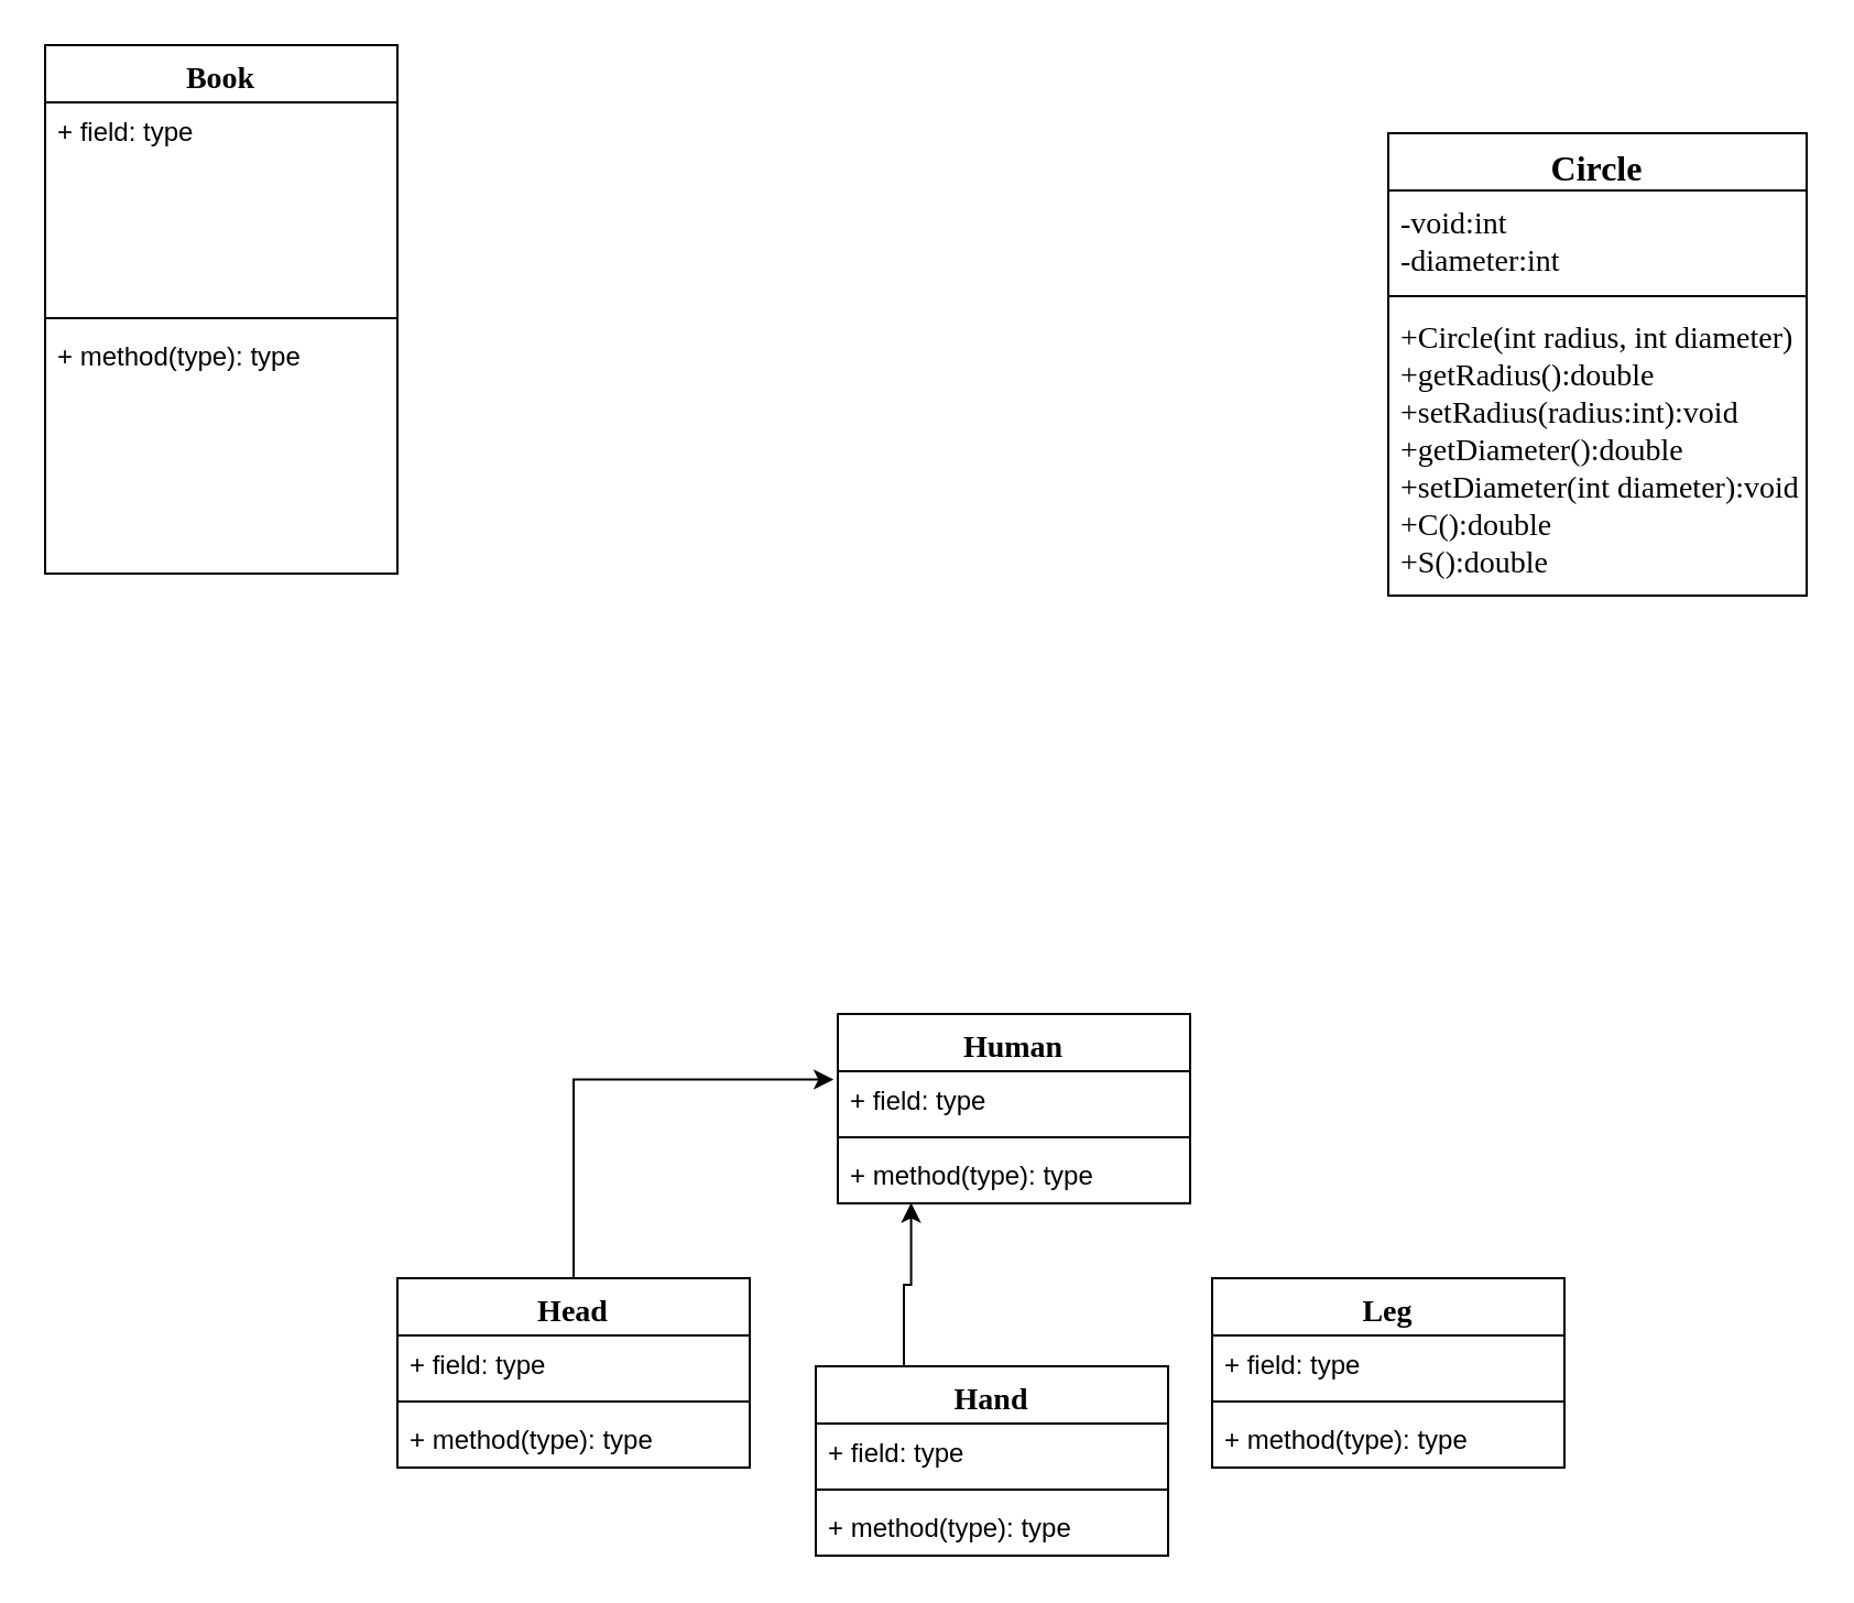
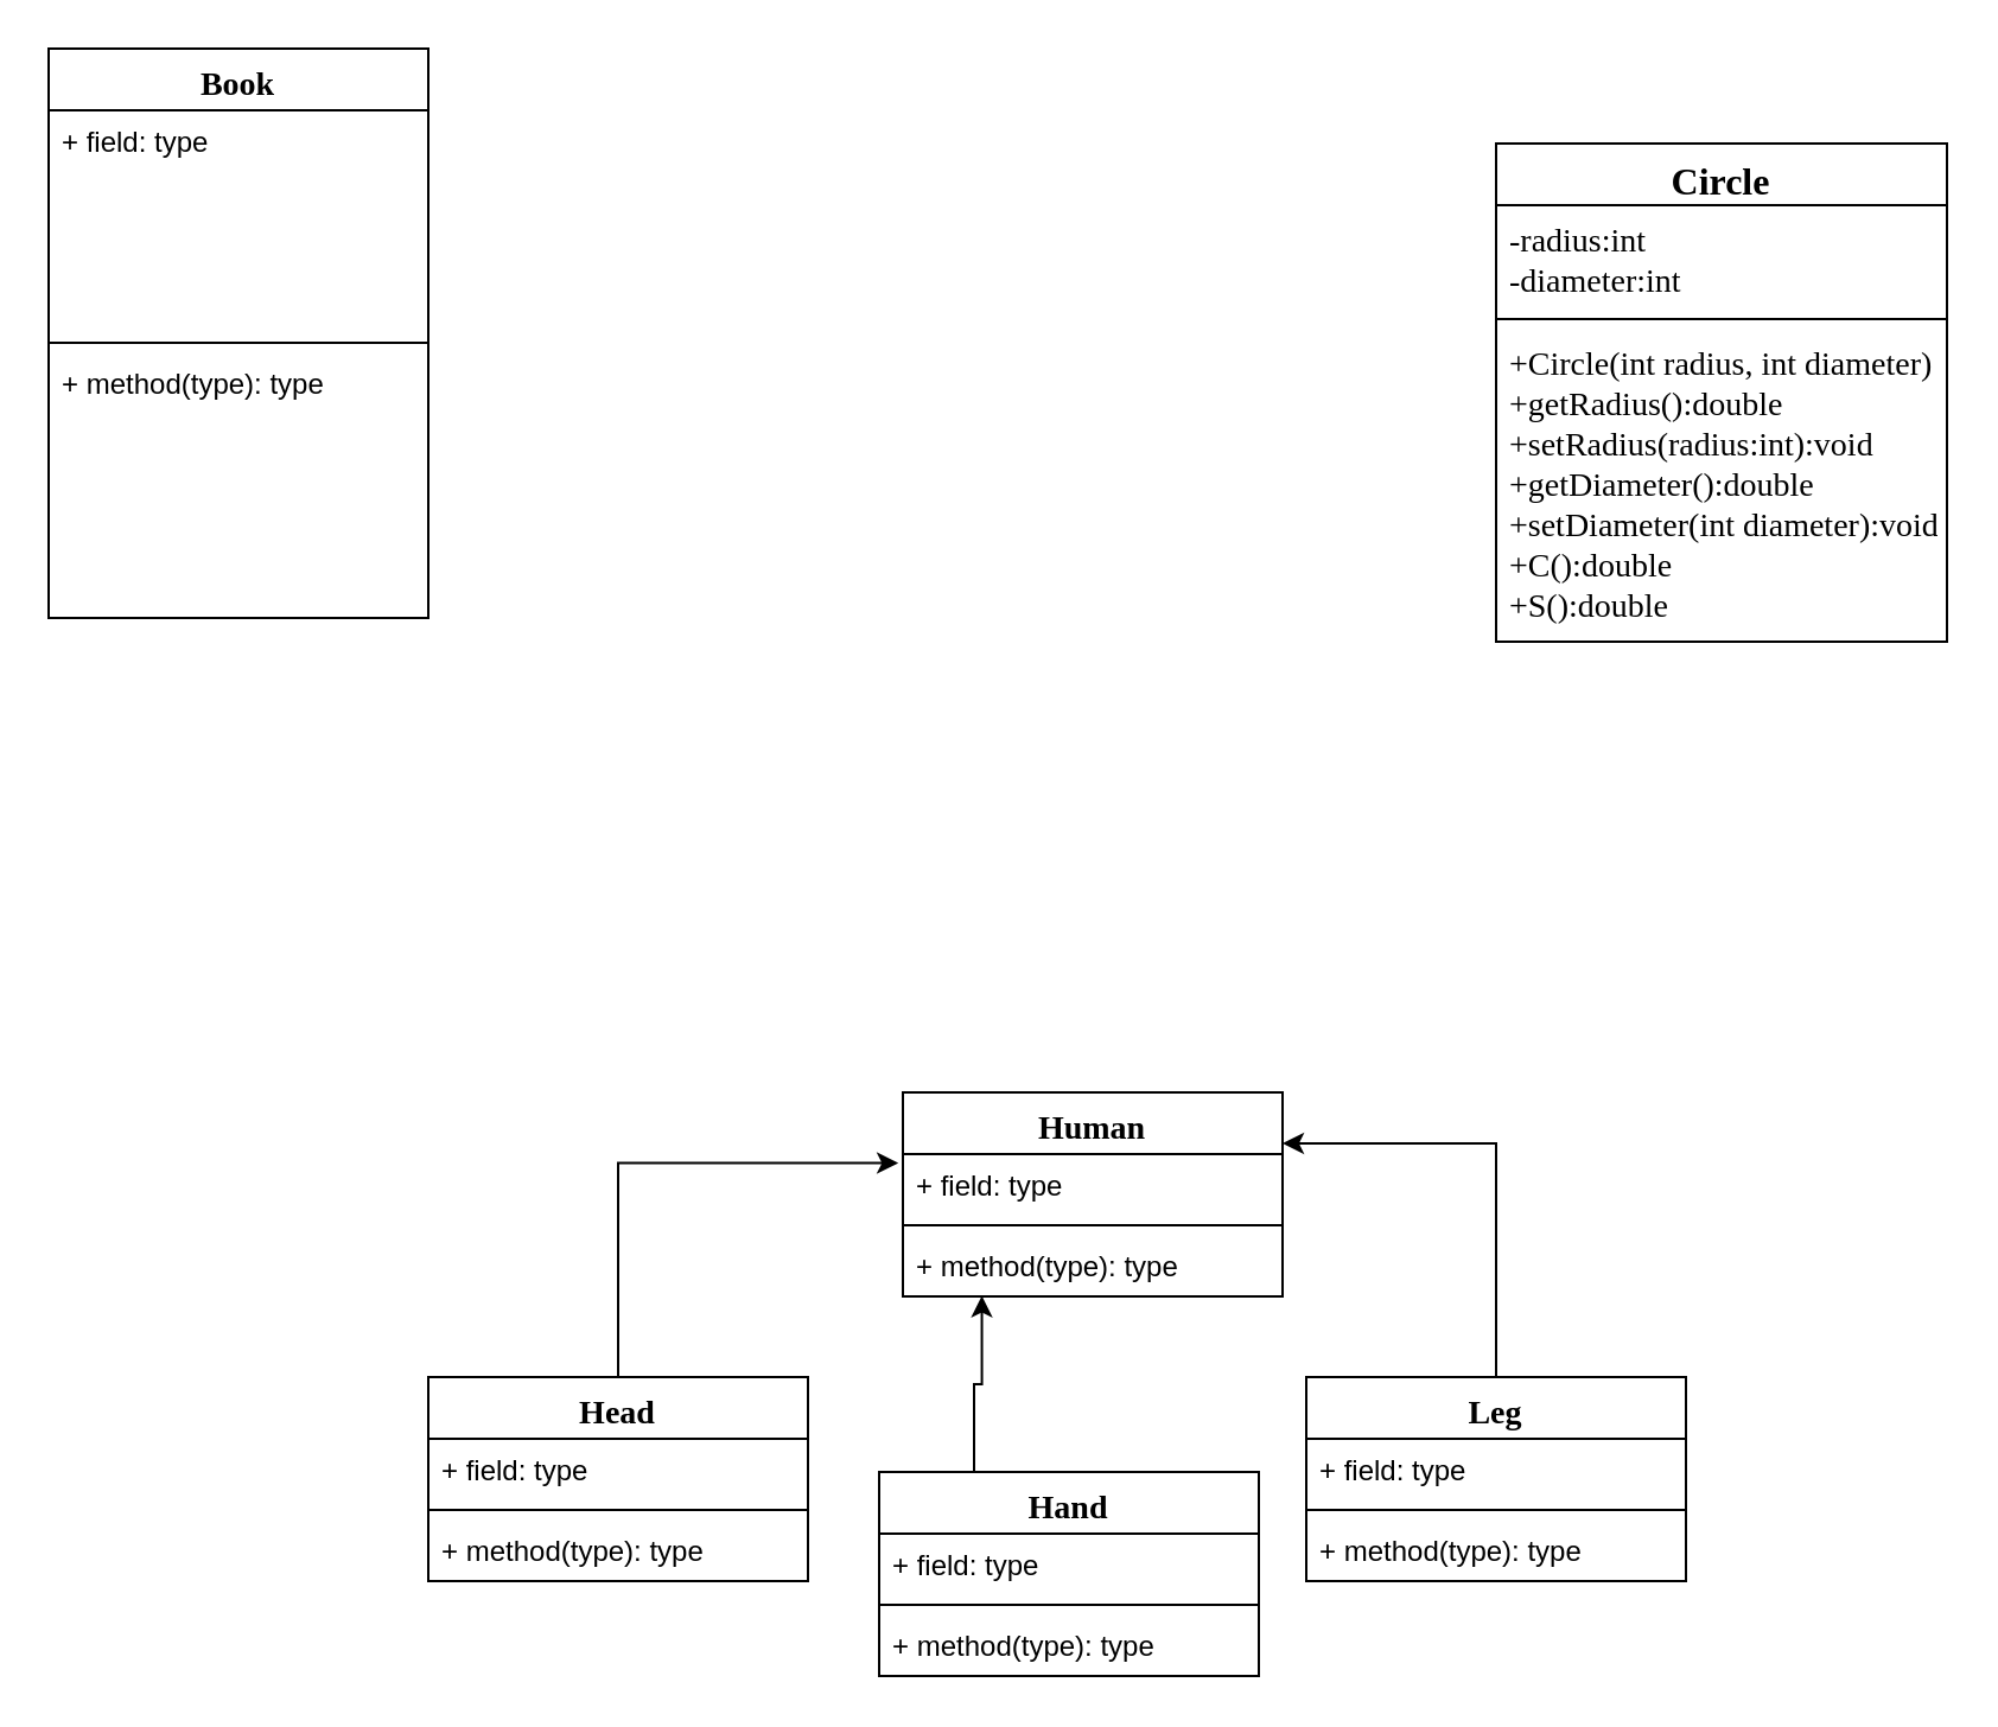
- <mxCell id="3" value="-void:int&#10;-diameter:int" style="text;strokeColor=none;fillColor=none;align=left;verticalAlign=top;spacingLeft=4;spacingRight=4;overflow=hidden;rotatable=0;points=[[0,0.5],[1,0.5]];portConstraint=eastwest;fontSize=14;fontFamily=Times New Roman;" vertex="1" parent="2"><mxGeometry y="26" width="190" height="44" as="geometry" /></mxCell>
+ <mxCell id="3" value="-radius:int&#10;-diameter:int" style="text;strokeColor=none;fillColor=none;align=left;verticalAlign=top;spacingLeft=4;spacingRight=4;overflow=hidden;rotatable=0;points=[[0,0.5],[1,0.5]];portConstraint=eastwest;fontSize=14;fontFamily=Times New Roman;" vertex="1" parent="2"><mxGeometry y="26" width="190" height="44" as="geometry" /></mxCell>
+ <mxCell id="14" style="edgeStyle=orthogonalEdgeStyle;rounded=0;orthogonalLoop=1;jettySize=auto;html=1;exitX=0.5;exitY=0;exitDx=0;exitDy=0;entryX=1;entryY=0.25;entryDx=0;entryDy=0;fontFamily=Times New Roman;fontSize=14;" edge="1" parent="1" source="25" target="10"><mxGeometry relative="1" as="geometry" /></mxCell>
